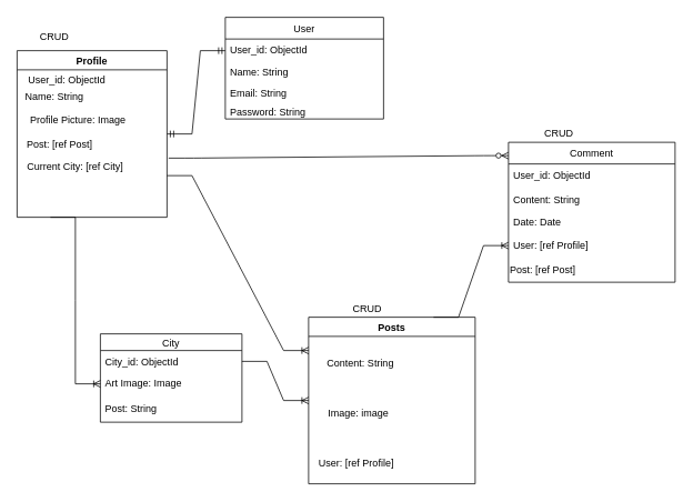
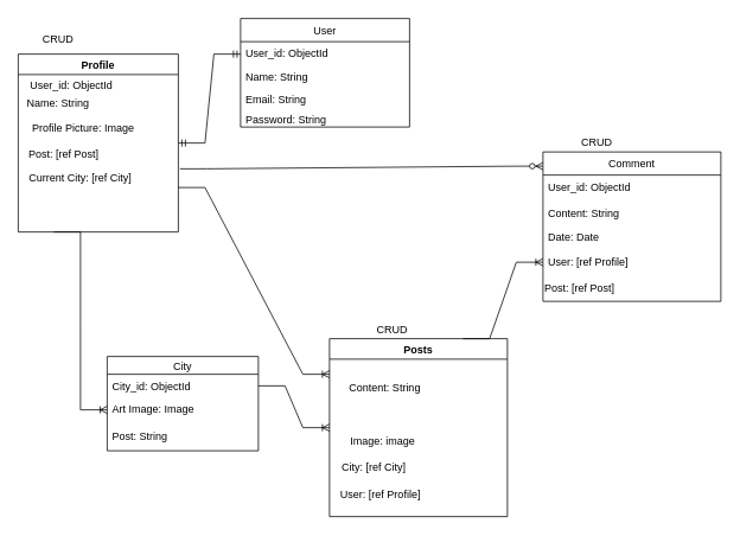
+ <mxCell id="27" value="City: [ref City]" style="text;html=1;strokeColor=none;fillColor=none;align=center;verticalAlign=middle;whiteSpace=wrap;rounded=0;" parent="25" vertex="1"><mxGeometry y="130" width="100" height="30" as="geometry" /></mxCell>
